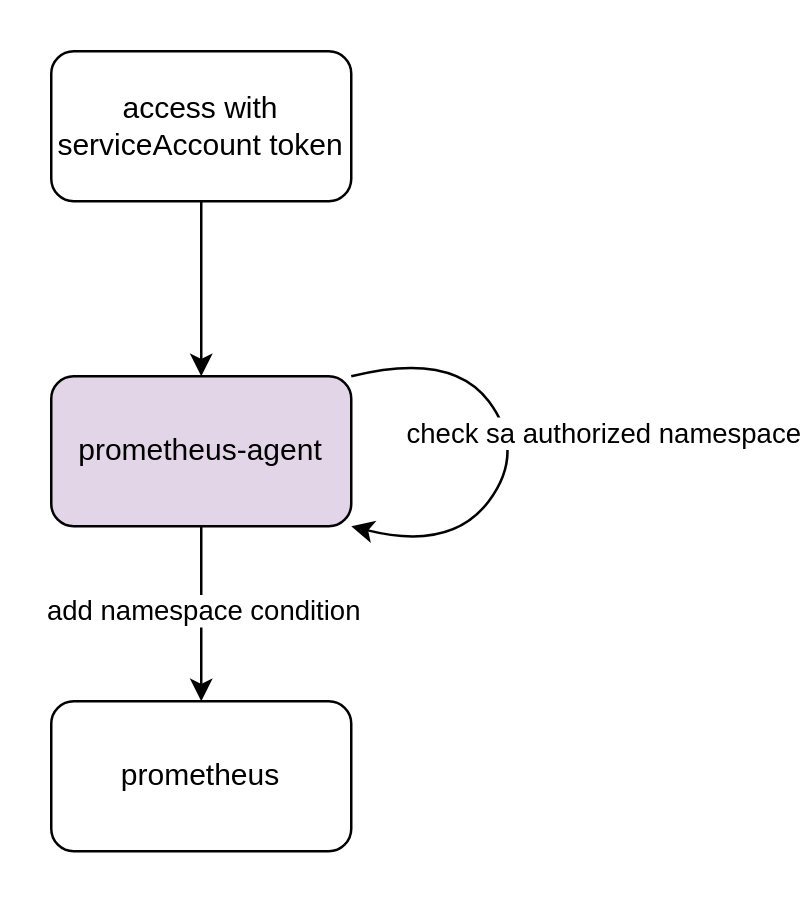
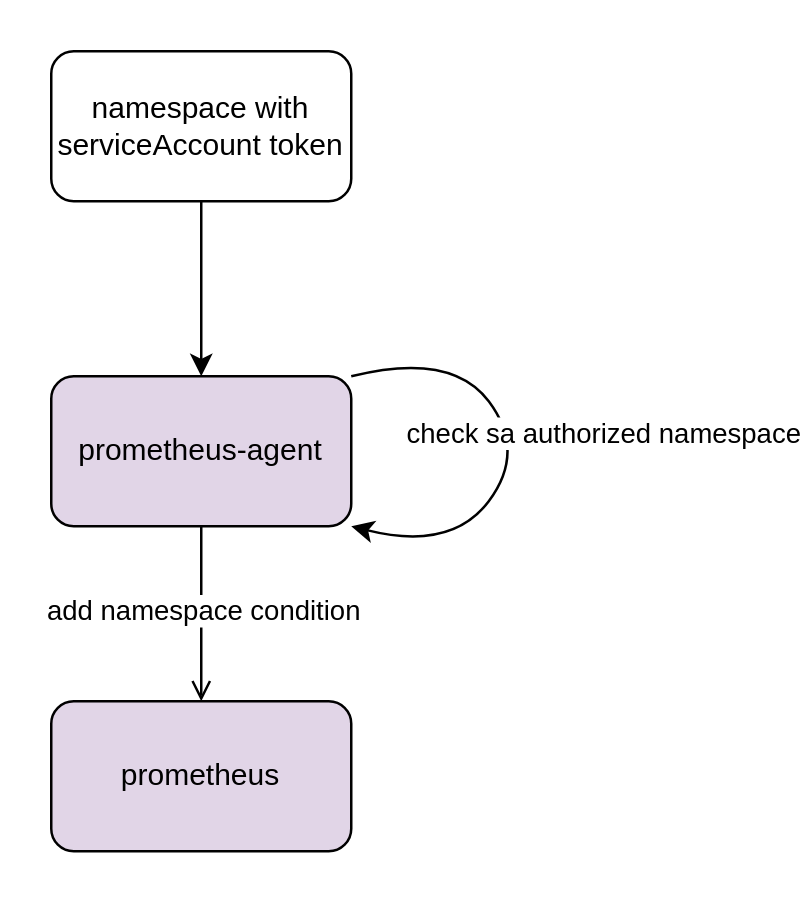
- <mxCell id="2" value="access with serviceAccount token" style="rounded=1;whiteSpace=wrap;html=1;" vertex="1" parent="1"><mxGeometry x="20" y="20" width="120" height="60" as="geometry" /></mxCell>
+ <mxCell id="2" value="namespace with serviceAccount token" style="rounded=1;whiteSpace=wrap;html=1;" vertex="1" parent="1"><mxGeometry x="20" y="20" width="120" height="60" as="geometry" /></mxCell>
- <mxCell id="6" value="" style="endArrow=classic;html=1;entryX=0.5;entryY=0;entryDx=0;entryDy=0;exitX=0.5;exitY=1;exitDx=0;exitDy=0;" edge="1" parent="1" source="3" target="4"><mxGeometry width="50" height="50" relative="1" as="geometry"><mxPoint x="90" y="230" as="sourcePoint" /><mxPoint x="90" y="160" as="targetPoint" /></mxGeometry></mxCell>
+ <mxCell id="6" value="" style="endArrow=open;html=1;entryX=0.5;entryY=0;entryDx=0;entryDy=0;exitX=0.5;exitY=1;exitDx=0;exitDy=0;" edge="1" parent="1" source="3" target="4"><mxGeometry width="50" height="50" relative="1" as="geometry"><mxPoint x="90" y="230" as="sourcePoint" /><mxPoint x="90" y="160" as="targetPoint" /></mxGeometry></mxCell>
- <mxCell id="4" value="prometheus" style="rounded=1;whiteSpace=wrap;html=1;" vertex="1" parent="1"><mxGeometry x="20" y="280" width="120" height="60" as="geometry" /></mxCell>
+ <mxCell id="4" value="prometheus" style="rounded=1;whiteSpace=wrap;html=1;fillColor=#e1d5e7;" vertex="1" parent="1"><mxGeometry x="20" y="280" width="120" height="60" as="geometry" /></mxCell>
